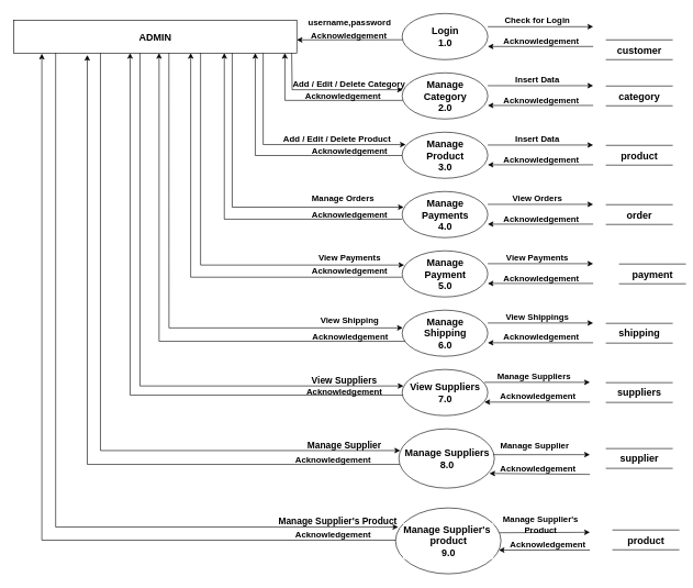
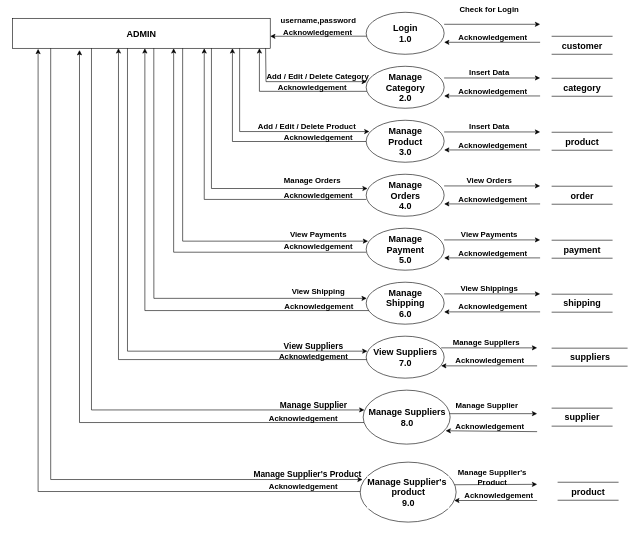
- <mxCell id="47" value="&lt;b&gt;Check for Login&lt;/b&gt;" style="text;html=1;align=center;verticalAlign=middle;resizable=0;points=[];autosize=1;strokeColor=none;fillColor=none;fontSize=13;fontColor=#000000;" parent="1" vertex="1"><mxGeometry x="760" y="20" width="110" height="20" as="geometry" /></mxCell>
+ <mxCell id="47" value="&lt;b&gt;Check for Login&lt;/b&gt;" style="text;html=1;align=center;verticalAlign=middle;resizable=0;points=[];autosize=1;strokeColor=none;fillColor=none;fontSize=13;fontColor=#000000;" parent="1" vertex="1"><mxGeometry x="760" y="5" width="110" height="20" as="geometry" /></mxCell>
- <mxCell id="8" value="Manage&lt;br&gt;Payments&lt;br&gt;4.0" style="shape=ellipse;html=1;dashed=0;whitespace=wrap;perimeter=ellipsePerimeter;labelBackgroundColor=#FFFFFF;fontSize=15;fontColor=#000000;strokeColor=#000000;fillColor=#FFFFFF;fontStyle=1" parent="1" vertex="1"><mxGeometry x="610" y="290" width="130" height="70" as="geometry" /></mxCell>
+ <mxCell id="8" value="Manage&lt;br&gt;Orders&lt;br&gt;4.0" style="shape=ellipse;html=1;dashed=0;whitespace=wrap;perimeter=ellipsePerimeter;labelBackgroundColor=#FFFFFF;fontSize=15;fontColor=#000000;strokeColor=#000000;fillColor=#FFFFFF;fontStyle=1" parent="1" vertex="1"><mxGeometry x="610" y="290" width="130" height="70" as="geometry" /></mxCell>
- <mxCell id="39" value="&lt;b&gt;payment&lt;/b&gt;" style="html=1;dashed=0;whitespace=wrap;shape=partialRectangle;right=0;left=0;labelBackgroundColor=none;fontSize=15;fontColor=#000000;strokeColor=#000000;fillColor=#FFFFFF;" parent="1" vertex="1"><mxGeometry x="940" y="400" width="100" height="30" as="geometry" /></mxCell>
+ <mxCell id="39" value="&lt;b&gt;payment&lt;/b&gt;" style="html=1;dashed=0;whitespace=wrap;shape=partialRectangle;right=0;left=0;labelBackgroundColor=none;fontSize=15;fontColor=#000000;strokeColor=#000000;fillColor=#FFFFFF;" parent="1" vertex="1"><mxGeometry x="920" y="400" width="100" height="30" as="geometry" /></mxCell>
- <mxCell id="71" value="&lt;b&gt;suppliers&lt;/b&gt;" style="html=1;dashed=0;whitespace=wrap;shape=partialRectangle;right=0;left=0;labelBackgroundColor=none;fontSize=15;fontColor=#000000;strokeColor=#000000;fillColor=#FFFFFF;" vertex="1" parent="1"><mxGeometry x="920" y="580" width="100" height="30" as="geometry" /></mxCell>
+ <mxCell id="71" value="&lt;b&gt;suppliers&lt;/b&gt;" style="html=1;dashed=0;whitespace=wrap;shape=partialRectangle;right=0;left=0;labelBackgroundColor=none;fontSize=15;fontColor=#000000;strokeColor=#000000;fillColor=#FFFFFF;" vertex="1" parent="1"><mxGeometry x="920" y="580" width="125" height="30" as="geometry" /></mxCell>
